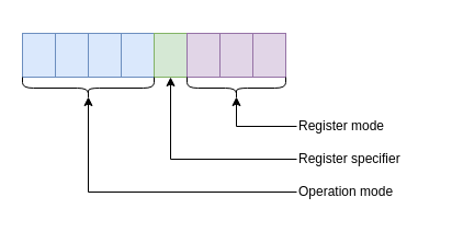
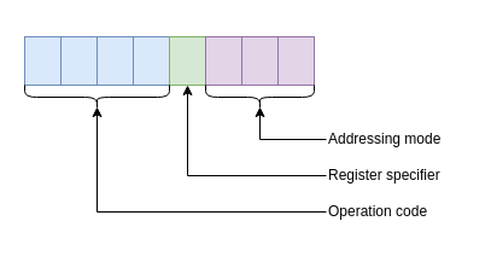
- <mxCell id="13" value="Register mode" style="text;html=1;align=left;verticalAlign=middle;whiteSpace=wrap;rounded=0;" parent="2" vertex="1"><mxGeometry x="250" y="70" width="120" height="30" as="geometry" /></mxCell>
+ <mxCell id="13" value="Addressing mode" style="text;html=1;align=left;verticalAlign=middle;whiteSpace=wrap;rounded=0;" parent="2" vertex="1"><mxGeometry x="250" y="70" width="120" height="30" as="geometry" /></mxCell>
- <mxCell id="11" value="Operation mode" style="text;html=1;align=left;verticalAlign=middle;whiteSpace=wrap;rounded=0;" parent="2" vertex="1"><mxGeometry x="250" y="130" width="120" height="30" as="geometry" /></mxCell>
+ <mxCell id="11" value="Operation code" style="text;html=1;align=left;verticalAlign=middle;whiteSpace=wrap;rounded=0;" parent="2" vertex="1"><mxGeometry x="250" y="130" width="120" height="30" as="geometry" /></mxCell>
